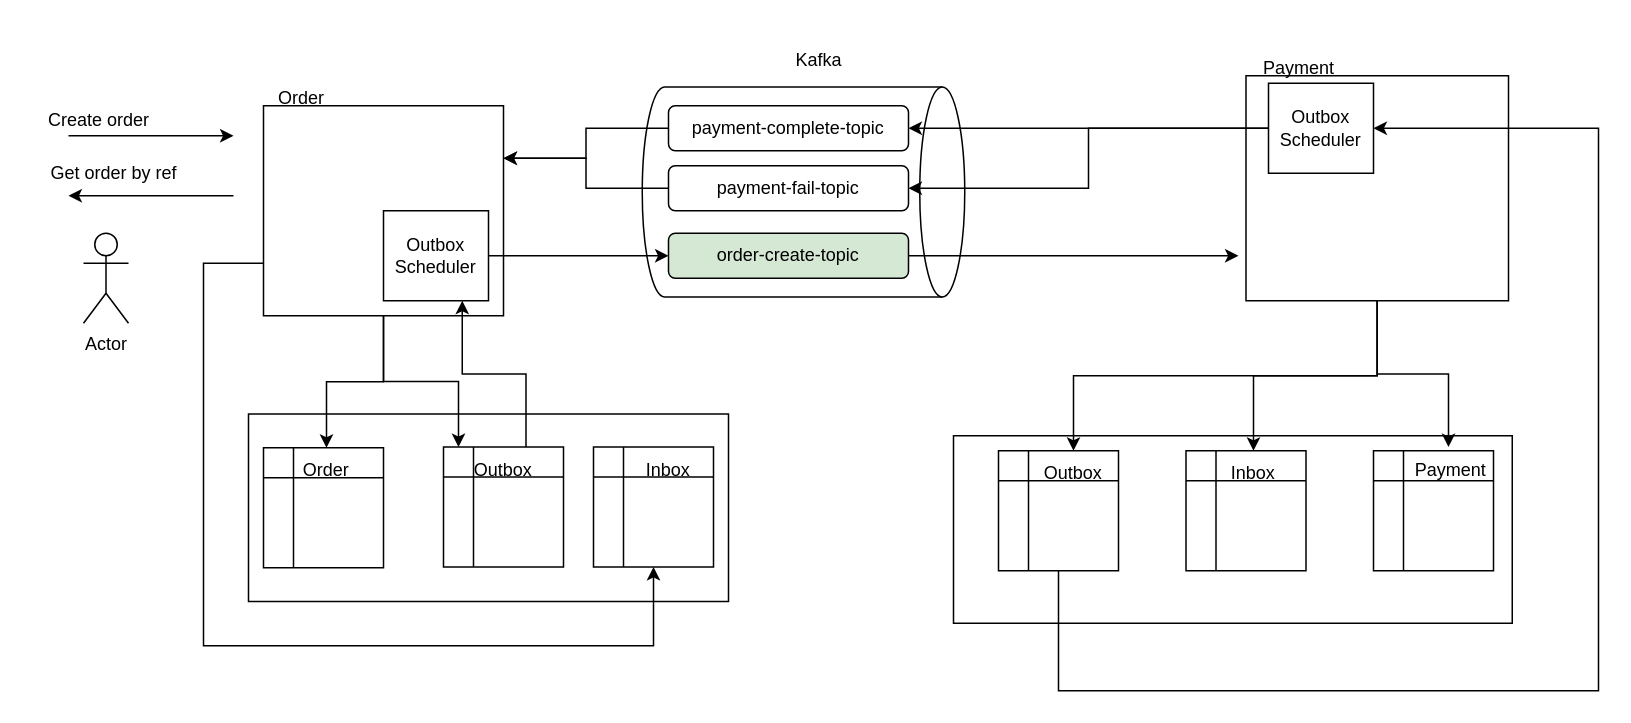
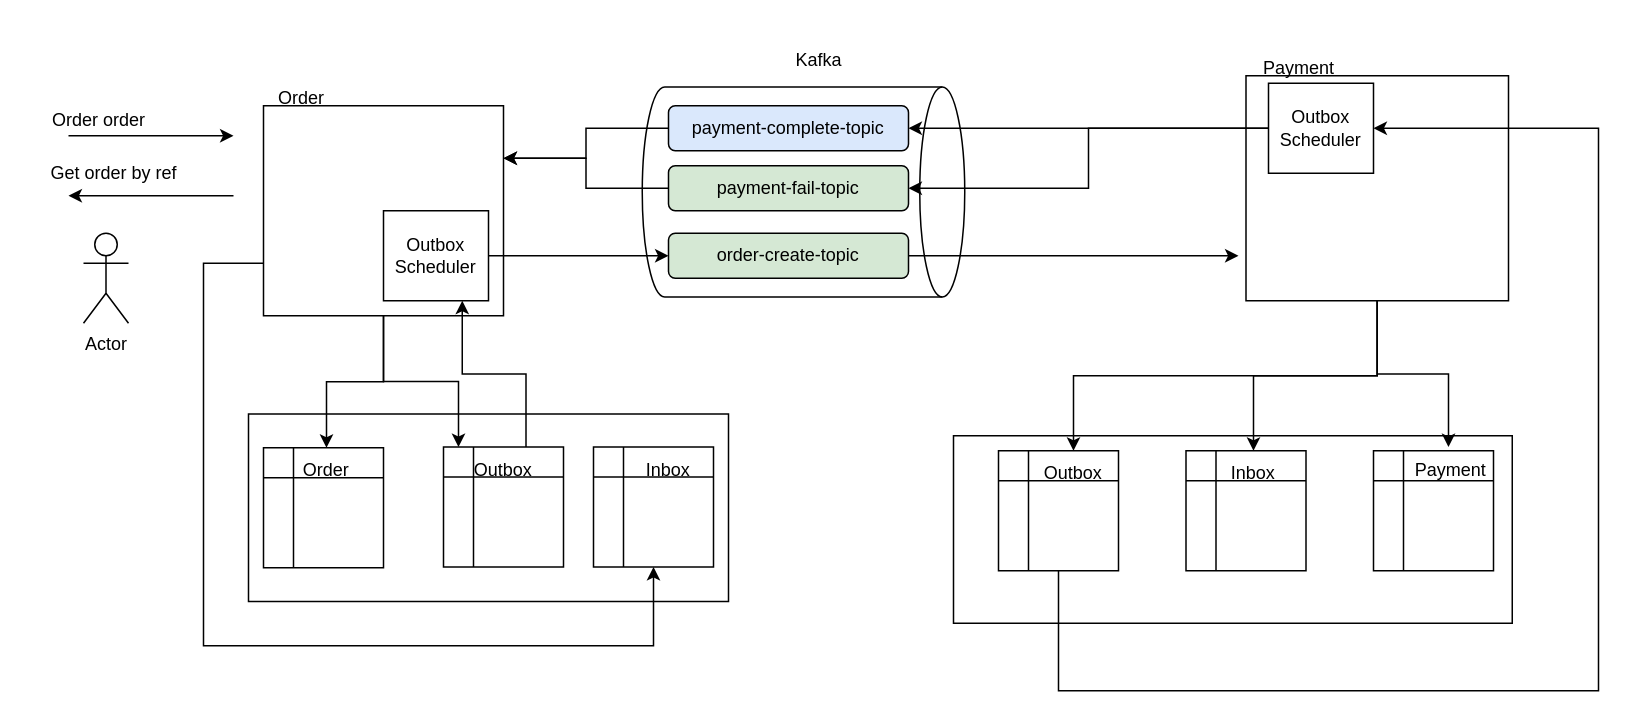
- <mxCell id="43" value="Create order" style="text;html=1;align=center;verticalAlign=middle;resizable=0;points=[];autosize=1;strokeColor=none;fillColor=none;" parent="1" vertex="1"><mxGeometry x="20" y="65" width="90" height="30" as="geometry" /></mxCell>
+ <mxCell id="43" value="Order order" style="text;html=1;align=center;verticalAlign=middle;resizable=0;points=[];autosize=1;strokeColor=none;fillColor=none;" parent="1" vertex="1"><mxGeometry x="20" y="65" width="90" height="30" as="geometry" /></mxCell>
- <mxCell id="31" value="payment-complete-topic" style="rounded=1;whiteSpace=wrap;html=1;" parent="1" vertex="1"><mxGeometry x="445" y="70" width="160" height="30" as="geometry" /></mxCell>
+ <mxCell id="31" value="payment-complete-topic" style="rounded=1;whiteSpace=wrap;html=1;fillColor=#dae8fc;" parent="1" vertex="1"><mxGeometry x="445" y="70" width="160" height="30" as="geometry" /></mxCell>
- <mxCell id="29" value="payment-fail-topic" style="rounded=1;whiteSpace=wrap;html=1;" parent="1" vertex="1"><mxGeometry x="445" y="110" width="160" height="30" as="geometry" /></mxCell>
+ <mxCell id="29" value="payment-fail-topic" style="rounded=1;whiteSpace=wrap;html=1;fillColor=#d5e8d4;" parent="1" vertex="1"><mxGeometry x="445" y="110" width="160" height="30" as="geometry" /></mxCell>
